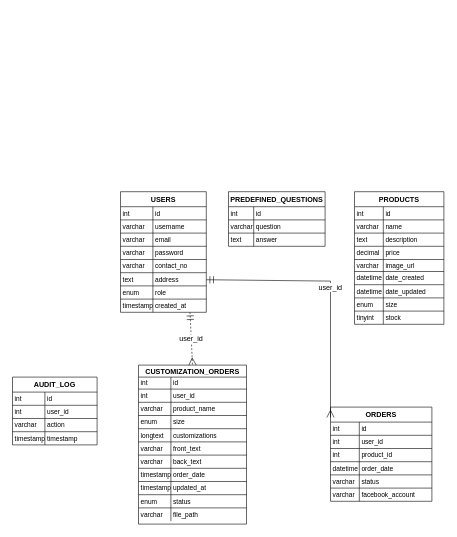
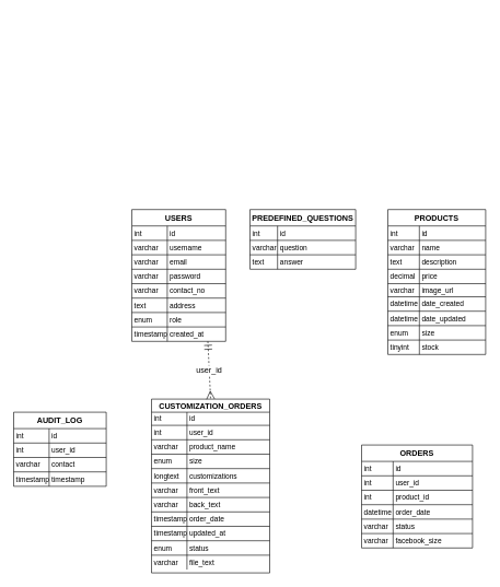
- <mxCell id="134" value="user_id" style="curved=0;startArrow=ERmandOne;startSize=10;;endArrow=ERmany;endSize=10;;exitX=1;exitY=0.73;entryX=0;entryY=0.11;rounded=0;fontSize=12;" parent="1" source="4" target="76" edge="1"><mxGeometry relative="1" as="geometry"><Array as="points"><mxPoint x="550" y="468" /></Array></mxGeometry></mxCell>
- <mxCell id="38" value="action" style="shape=partialRectangle;connectable=0;fillColor=none;top=0;left=0;bottom=0;right=0;align=left;spacingLeft=2;overflow=hidden;fontSize=11;" parent="36" vertex="1"><mxGeometry x="54" width="87" height="22" as="geometry"><mxRectangle width="87" height="22" as="alternateBounds" /></mxGeometry></mxCell>
+ <mxCell id="38" value="contact" style="shape=partialRectangle;connectable=0;fillColor=none;top=0;left=0;bottom=0;right=0;align=left;spacingLeft=2;overflow=hidden;fontSize=11;" parent="36" vertex="1"><mxGeometry x="54" width="87" height="22" as="geometry"><mxRectangle width="87" height="22" as="alternateBounds" /></mxGeometry></mxCell>
- <mxCell id="94" value="facebook_account" style="shape=partialRectangle;connectable=0;fillColor=none;top=0;left=0;bottom=0;right=0;align=left;spacingLeft=2;overflow=hidden;fontSize=11;" parent="92" vertex="1"><mxGeometry x="48" width="121" height="22" as="geometry"><mxRectangle width="121" height="22" as="alternateBounds" /></mxGeometry></mxCell>
+ <mxCell id="94" value="facebook_size" style="shape=partialRectangle;connectable=0;fillColor=none;top=0;left=0;bottom=0;right=0;align=left;spacingLeft=2;overflow=hidden;fontSize=11;" parent="92" vertex="1"><mxGeometry x="48" width="121" height="22" as="geometry"><mxRectangle width="121" height="22" as="alternateBounds" /></mxGeometry></mxCell>
- <mxCell id="75" value="file_path" style="shape=partialRectangle;connectable=0;fillColor=none;top=0;left=0;bottom=0;right=0;align=left;spacingLeft=2;overflow=hidden;fontSize=11;" parent="73" vertex="1"><mxGeometry x="54" width="126" height="22" as="geometry"><mxRectangle width="126" height="22" as="alternateBounds" /></mxGeometry></mxCell>
+ <mxCell id="75" value="file_text" style="shape=partialRectangle;connectable=0;fillColor=none;top=0;left=0;bottom=0;right=0;align=left;spacingLeft=2;overflow=hidden;fontSize=11;" parent="73" vertex="1"><mxGeometry x="54" width="126" height="22" as="geometry"><mxRectangle width="126" height="22" as="alternateBounds" /></mxGeometry></mxCell>
